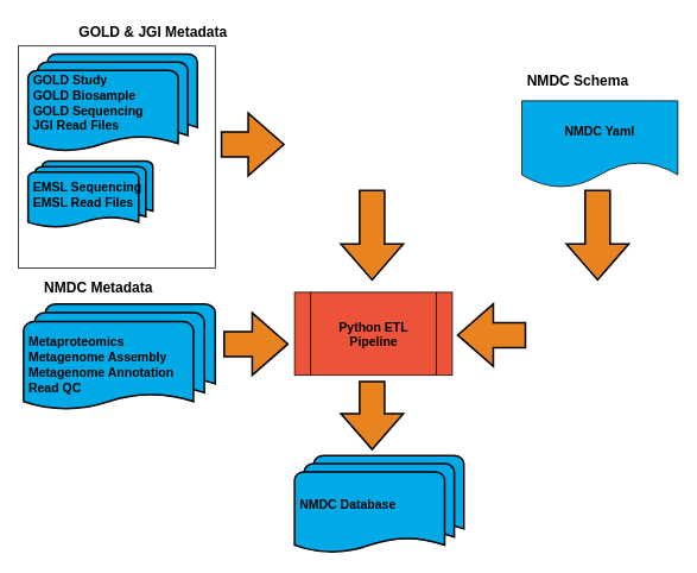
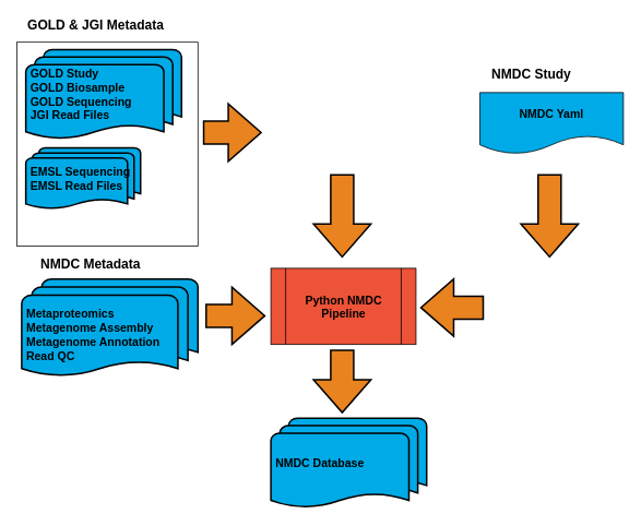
- <mxCell id="9" value="&lt;font size=&quot;1&quot;&gt;&lt;b style=&quot;font-size: 16px&quot;&gt;GOLD &amp;amp; JGI Metadata&lt;/b&gt;&lt;/font&gt;" style="text;html=1;strokeColor=none;fillColor=none;align=center;verticalAlign=middle;whiteSpace=wrap;rounded=0;" vertex="1" parent="1"><mxGeometry x="79" y="25" width="185" height="20" as="geometry" /></mxCell>
+ <mxCell id="9" value="&lt;font size=&quot;1&quot;&gt;&lt;b style=&quot;font-size: 16px&quot;&gt;GOLD &amp;amp; JGI Metadata&lt;/b&gt;&lt;/font&gt;" style="text;html=1;strokeColor=none;fillColor=none;align=center;verticalAlign=middle;whiteSpace=wrap;rounded=0;" vertex="1" parent="1"><mxGeometry x="24" y="20" width="185" height="20" as="geometry" /></mxCell>
- <mxCell id="17" value="&lt;font size=&quot;1&quot;&gt;&lt;b style=&quot;font-size: 16px&quot;&gt;NMDC Schema&lt;/b&gt;&lt;/font&gt;" style="text;html=1;strokeColor=none;fillColor=none;align=center;verticalAlign=middle;whiteSpace=wrap;rounded=0;" vertex="1" parent="1"><mxGeometry x="585" y="80" width="126" height="20" as="geometry" /></mxCell>
+ <mxCell id="17" value="&lt;font size=&quot;1&quot;&gt;&lt;b style=&quot;font-size: 16px&quot;&gt;NMDC Study&lt;/b&gt;&lt;/font&gt;" style="text;html=1;strokeColor=none;fillColor=none;align=center;verticalAlign=middle;whiteSpace=wrap;rounded=0;" vertex="1" parent="1"><mxGeometry x="585" y="80" width="126" height="20" as="geometry" /></mxCell>
- <mxCell id="15" value="&lt;font style=&quot;font-size: 14px&quot;&gt;&lt;b&gt;NMDC Yaml&lt;/b&gt;&lt;/font&gt;" style="shape=document;whiteSpace=wrap;html=1;boundedLbl=1;fillColor=#00AAE7;" vertex="1" parent="1"><mxGeometry x="585" y="112.5" width="175" height="97.5" as="geometry" /></mxCell>
+ <mxCell id="15" value="&lt;font style=&quot;font-size: 14px&quot;&gt;&lt;b&gt;NMDC Yaml&lt;/b&gt;&lt;/font&gt;" style="shape=document;whiteSpace=wrap;html=1;boundedLbl=1;fillColor=#00AAE7;" vertex="1" parent="1"><mxGeometry x="585" y="112.5" width="175" height="75" as="geometry" /></mxCell>
- <mxCell id="7" value="&lt;font style=&quot;font-size: 14px&quot;&gt;&lt;b&gt;Python ETL&lt;br&gt;Pipeline&lt;br&gt;&lt;/b&gt;&lt;/font&gt;" style="shape=process;whiteSpace=wrap;html=1;backgroundOutline=1;fillColor=#ED5338;" vertex="1" parent="1"><mxGeometry x="330" y="327" width="177" height="93" as="geometry" /></mxCell>
+ <mxCell id="7" value="&lt;font style=&quot;font-size: 14px&quot;&gt;&lt;b&gt;Python NMDC&lt;br&gt;Pipeline&lt;br&gt;&lt;/b&gt;&lt;/font&gt;" style="shape=process;whiteSpace=wrap;html=1;backgroundOutline=1;fillColor=#ED5338;" vertex="1" parent="1"><mxGeometry x="330" y="327" width="177" height="93" as="geometry" /></mxCell>
